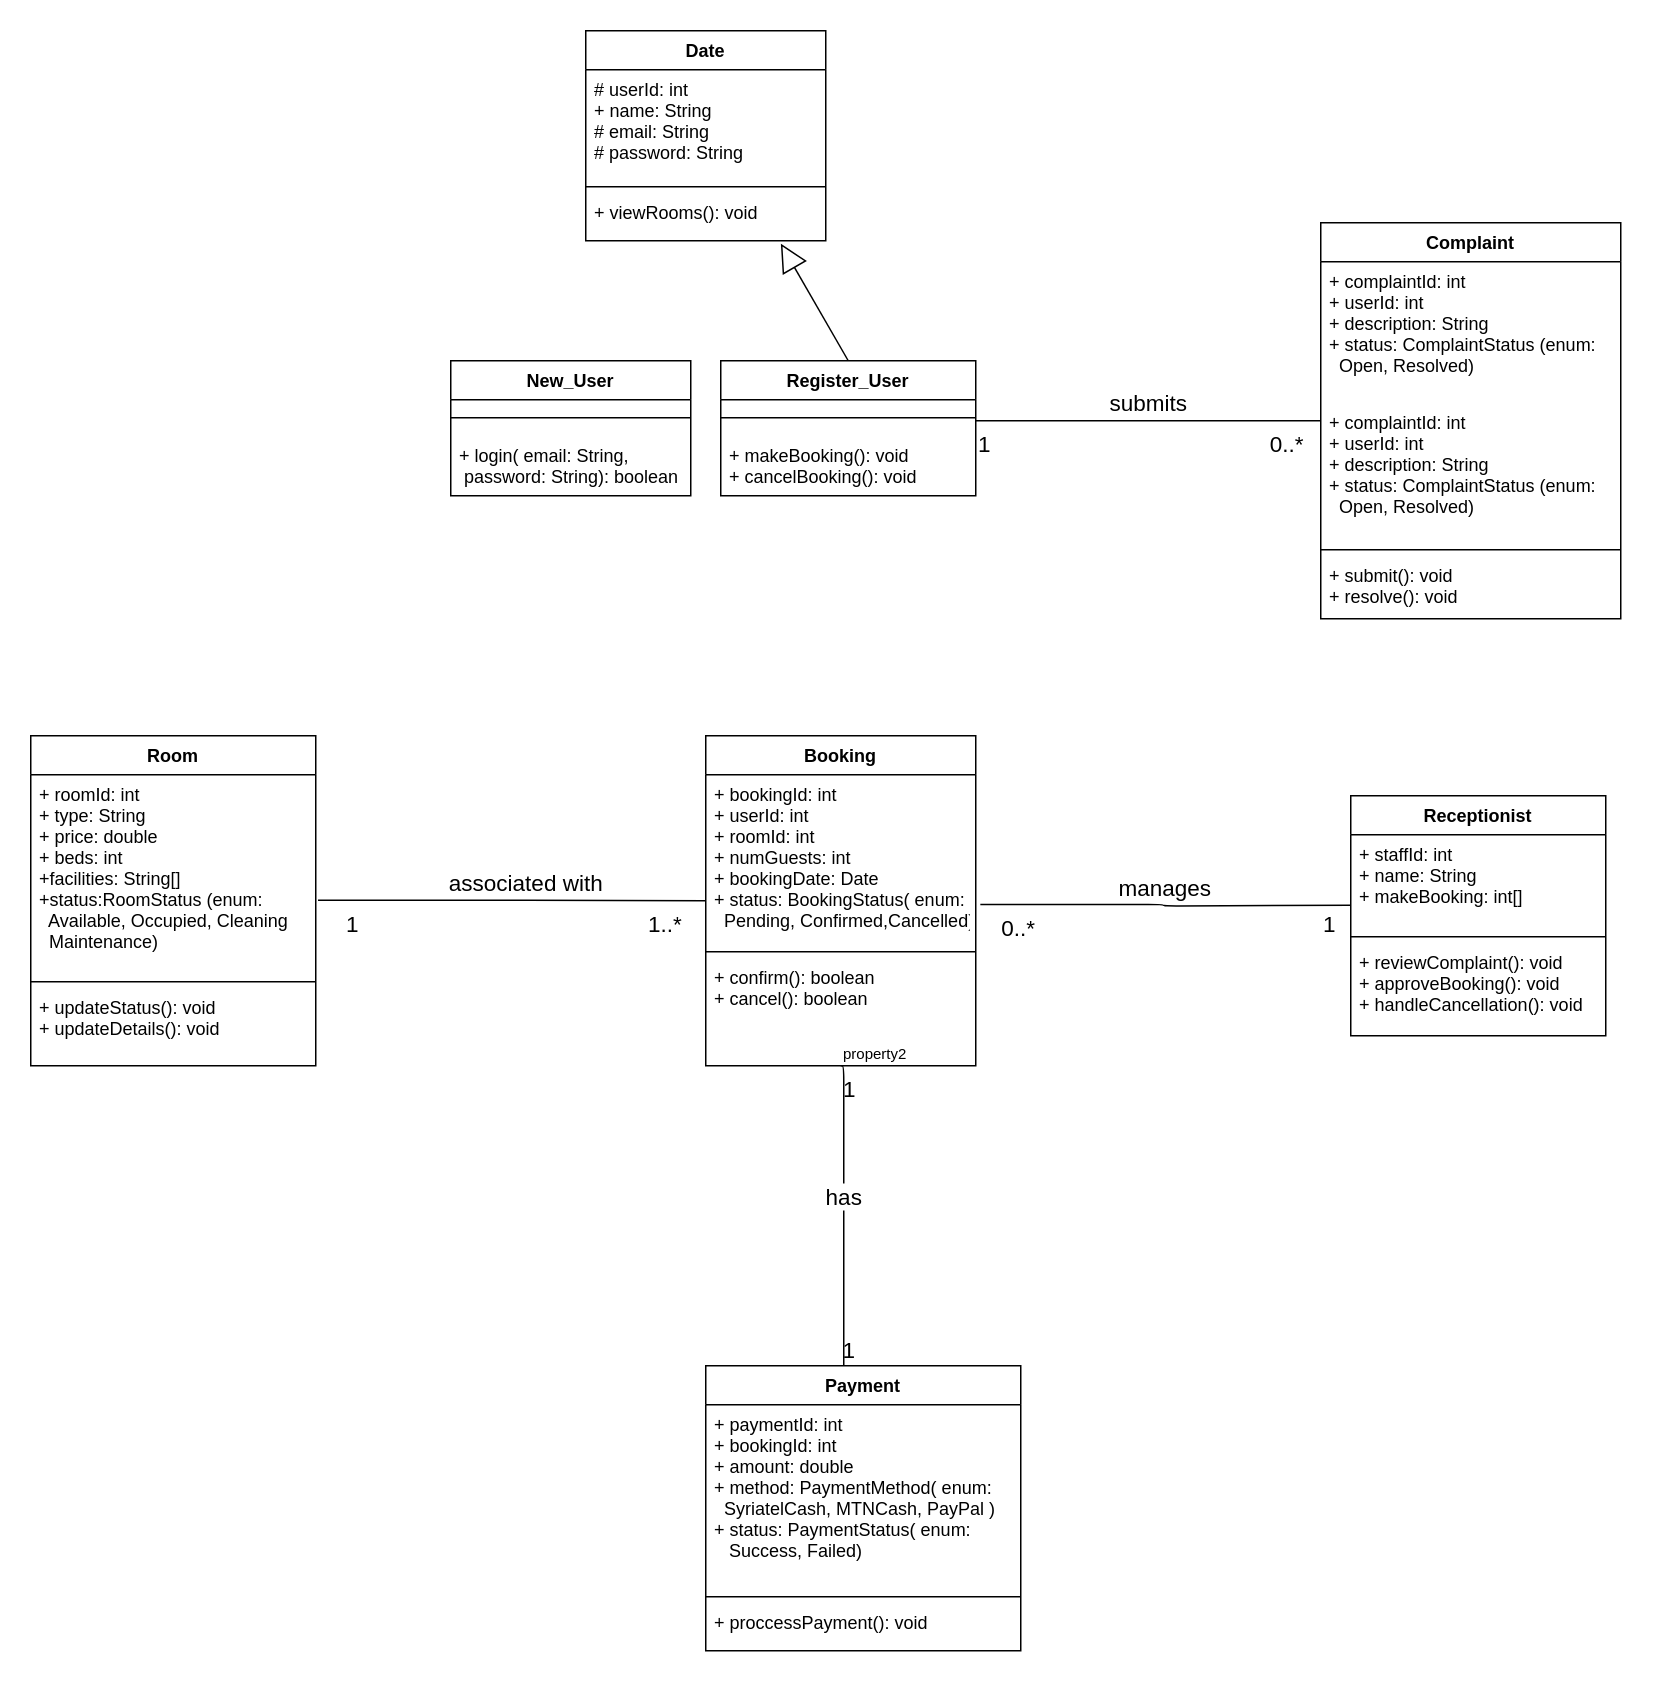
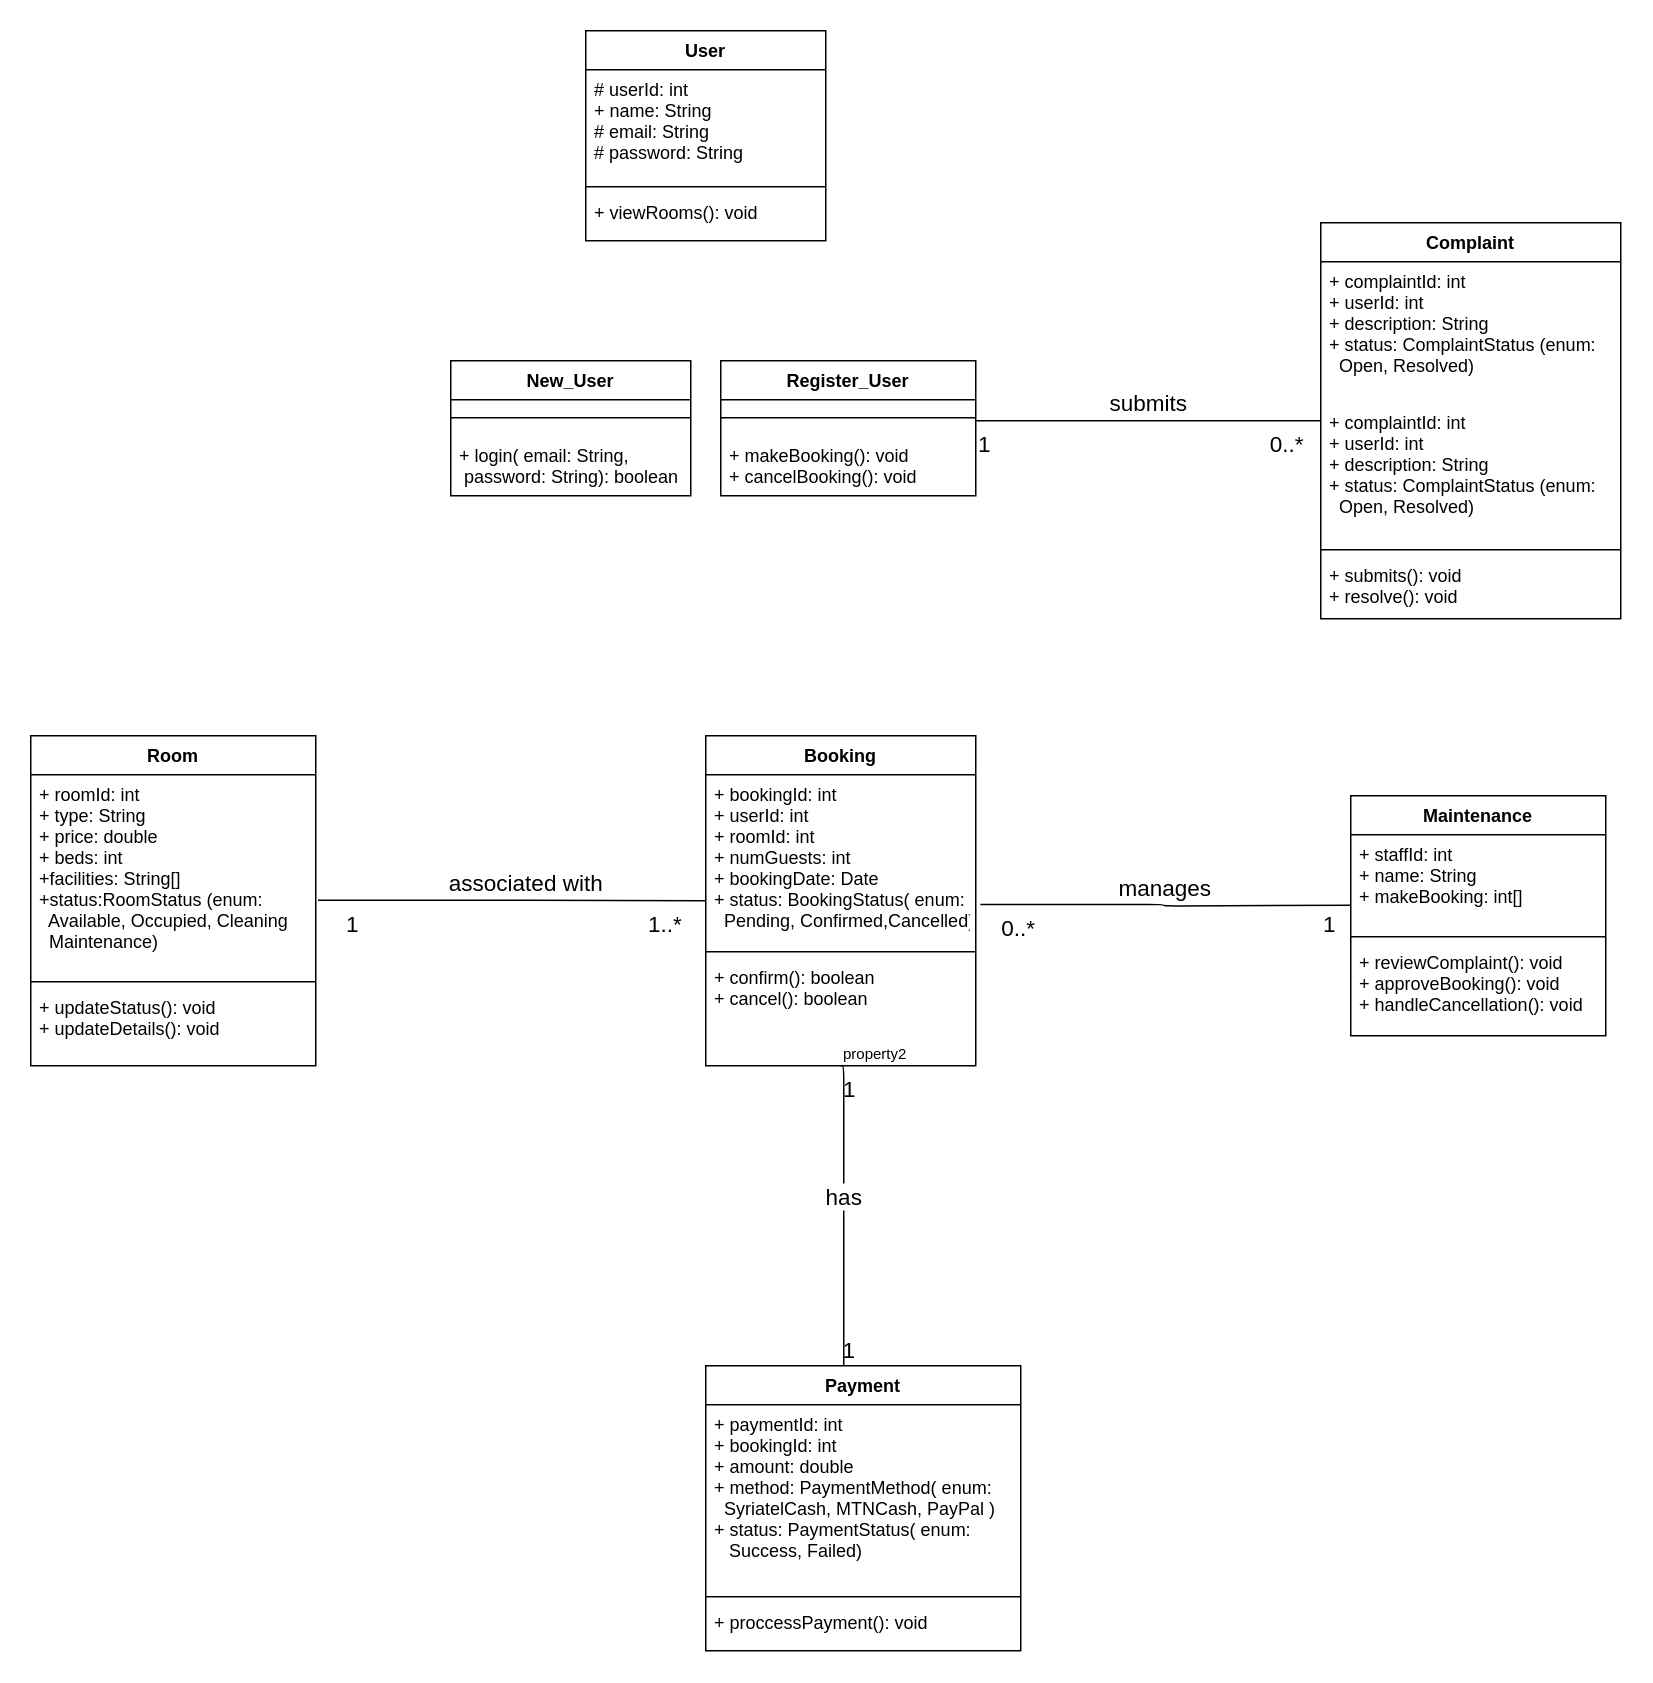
- <mxCell id="29" value="Date" style="swimlane;fontStyle=1;align=center;verticalAlign=top;childLayout=stackLayout;horizontal=1;startSize=26;horizontalStack=0;resizeParent=1;resizeParentMax=0;resizeLast=0;collapsible=1;marginBottom=0;" parent="1" vertex="1"><mxGeometry x="390" y="20" width="160" height="140" as="geometry" /></mxCell>
+ <mxCell id="29" value="User" style="swimlane;fontStyle=1;align=center;verticalAlign=top;childLayout=stackLayout;horizontal=1;startSize=26;horizontalStack=0;resizeParent=1;resizeParentMax=0;resizeLast=0;collapsible=1;marginBottom=0;" parent="1" vertex="1"><mxGeometry x="390" y="20" width="160" height="140" as="geometry" /></mxCell>
- <mxCell id="33" value="Extends" style="endArrow=block;endSize=16;endFill=0;html=1;noLabel=1;fontColor=none;exitX=0.5;exitY=0;exitDx=0;exitDy=0;entryX=0.813;entryY=1.063;entryDx=0;entryDy=0;entryPerimeter=0;" parent="1" source="22" target="32" edge="1"><mxGeometry x="-0.104" y="-12" width="160" relative="1" as="geometry"><mxPoint x="380" y="280" as="sourcePoint" /><mxPoint x="340" y="184" as="targetPoint" /><mxPoint as="offset" /></mxGeometry></mxCell>
- <mxCell id="17" value="+ submit(): void&#10;+ resolve(): void" style="text;strokeColor=none;fillColor=none;align=left;verticalAlign=top;spacingLeft=4;spacingRight=4;overflow=hidden;rotatable=0;points=[[0,0.5],[1,0.5]];portConstraint=eastwest;" parent="13" vertex="1"><mxGeometry y="222" width="200" height="42" as="geometry" /></mxCell>
+ <mxCell id="17" value="+ submits(): void&#10;+ resolve(): void" style="text;strokeColor=none;fillColor=none;align=left;verticalAlign=top;spacingLeft=4;spacingRight=4;overflow=hidden;rotatable=0;points=[[0,0.5],[1,0.5]];portConstraint=eastwest;" parent="13" vertex="1"><mxGeometry y="222" width="200" height="42" as="geometry" /></mxCell>
- <mxCell id="18" value="Receptionist" style="swimlane;fontStyle=1;align=center;verticalAlign=top;childLayout=stackLayout;horizontal=1;startSize=26;horizontalStack=0;resizeParent=1;resizeParentMax=0;resizeLast=0;collapsible=1;marginBottom=0;" parent="1" vertex="1"><mxGeometry x="900" y="530" width="170" height="160" as="geometry" /></mxCell>
+ <mxCell id="18" value="Maintenance" style="swimlane;fontStyle=1;align=center;verticalAlign=top;childLayout=stackLayout;horizontal=1;startSize=26;horizontalStack=0;resizeParent=1;resizeParentMax=0;resizeLast=0;collapsible=1;marginBottom=0;" parent="1" vertex="1"><mxGeometry x="900" y="530" width="170" height="160" as="geometry" /></mxCell>
